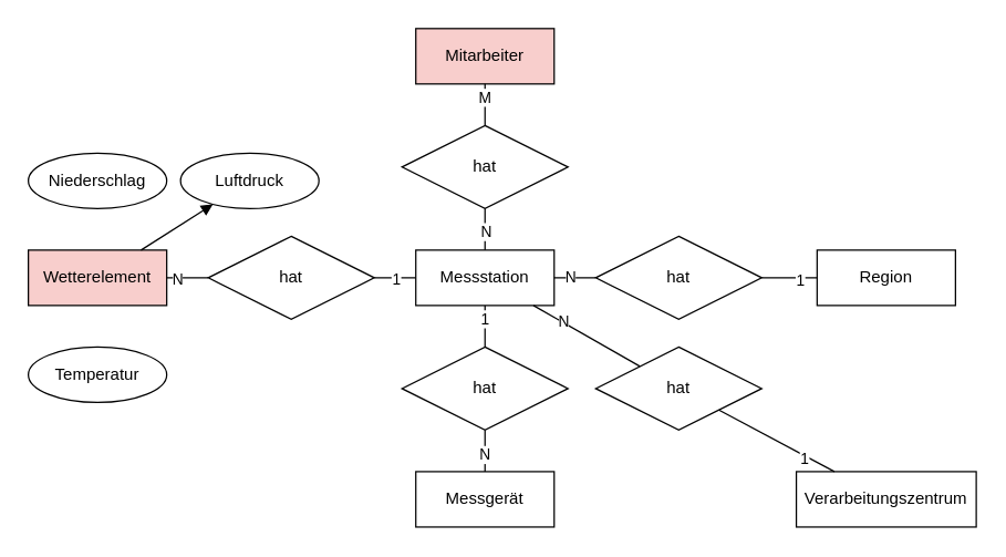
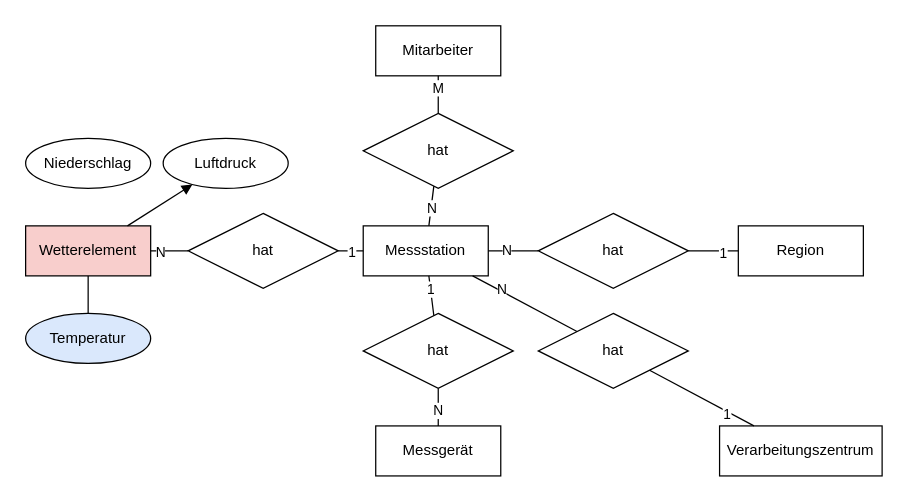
- <mxCell id="4" value="Mitarbeiter" style="whiteSpace=wrap;html=1;align=center;fillColor=#f8cecc;" parent="1" vertex="1"><mxGeometry x="300" y="20" width="100" height="40" as="geometry" /></mxCell>
+ <mxCell id="4" value="Mitarbeiter" style="whiteSpace=wrap;html=1;align=center;" parent="1" vertex="1"><mxGeometry x="300" y="20" width="100" height="40" as="geometry" /></mxCell>
- <mxCell id="2" value="Messstation" style="whiteSpace=wrap;html=1;align=center;" parent="1" vertex="1"><mxGeometry x="300" y="180" width="100" height="40" as="geometry" /></mxCell>
+ <mxCell id="2" value="Messstation" style="whiteSpace=wrap;html=1;align=center;" parent="1" vertex="1"><mxGeometry x="290" y="180" width="100" height="40" as="geometry" /></mxCell>
+ <mxCell id="35" value="" style="endArrow=none;html=1;rounded=0;" parent="1" source="7" target="34" edge="1"><mxGeometry relative="1" as="geometry"><mxPoint x="350" y="240" as="sourcePoint" /><mxPoint x="510" y="240" as="targetPoint" /></mxGeometry></mxCell>
- <mxCell id="34" value="Temperatur" style="ellipse;whiteSpace=wrap;html=1;align=center;" parent="1" vertex="1"><mxGeometry x="20" y="250" width="100" height="40" as="geometry" /></mxCell>
+ <mxCell id="34" value="Temperatur" style="ellipse;whiteSpace=wrap;html=1;align=center;fillColor=#dae8fc;" parent="1" vertex="1"><mxGeometry x="20" y="250" width="100" height="40" as="geometry" /></mxCell>
